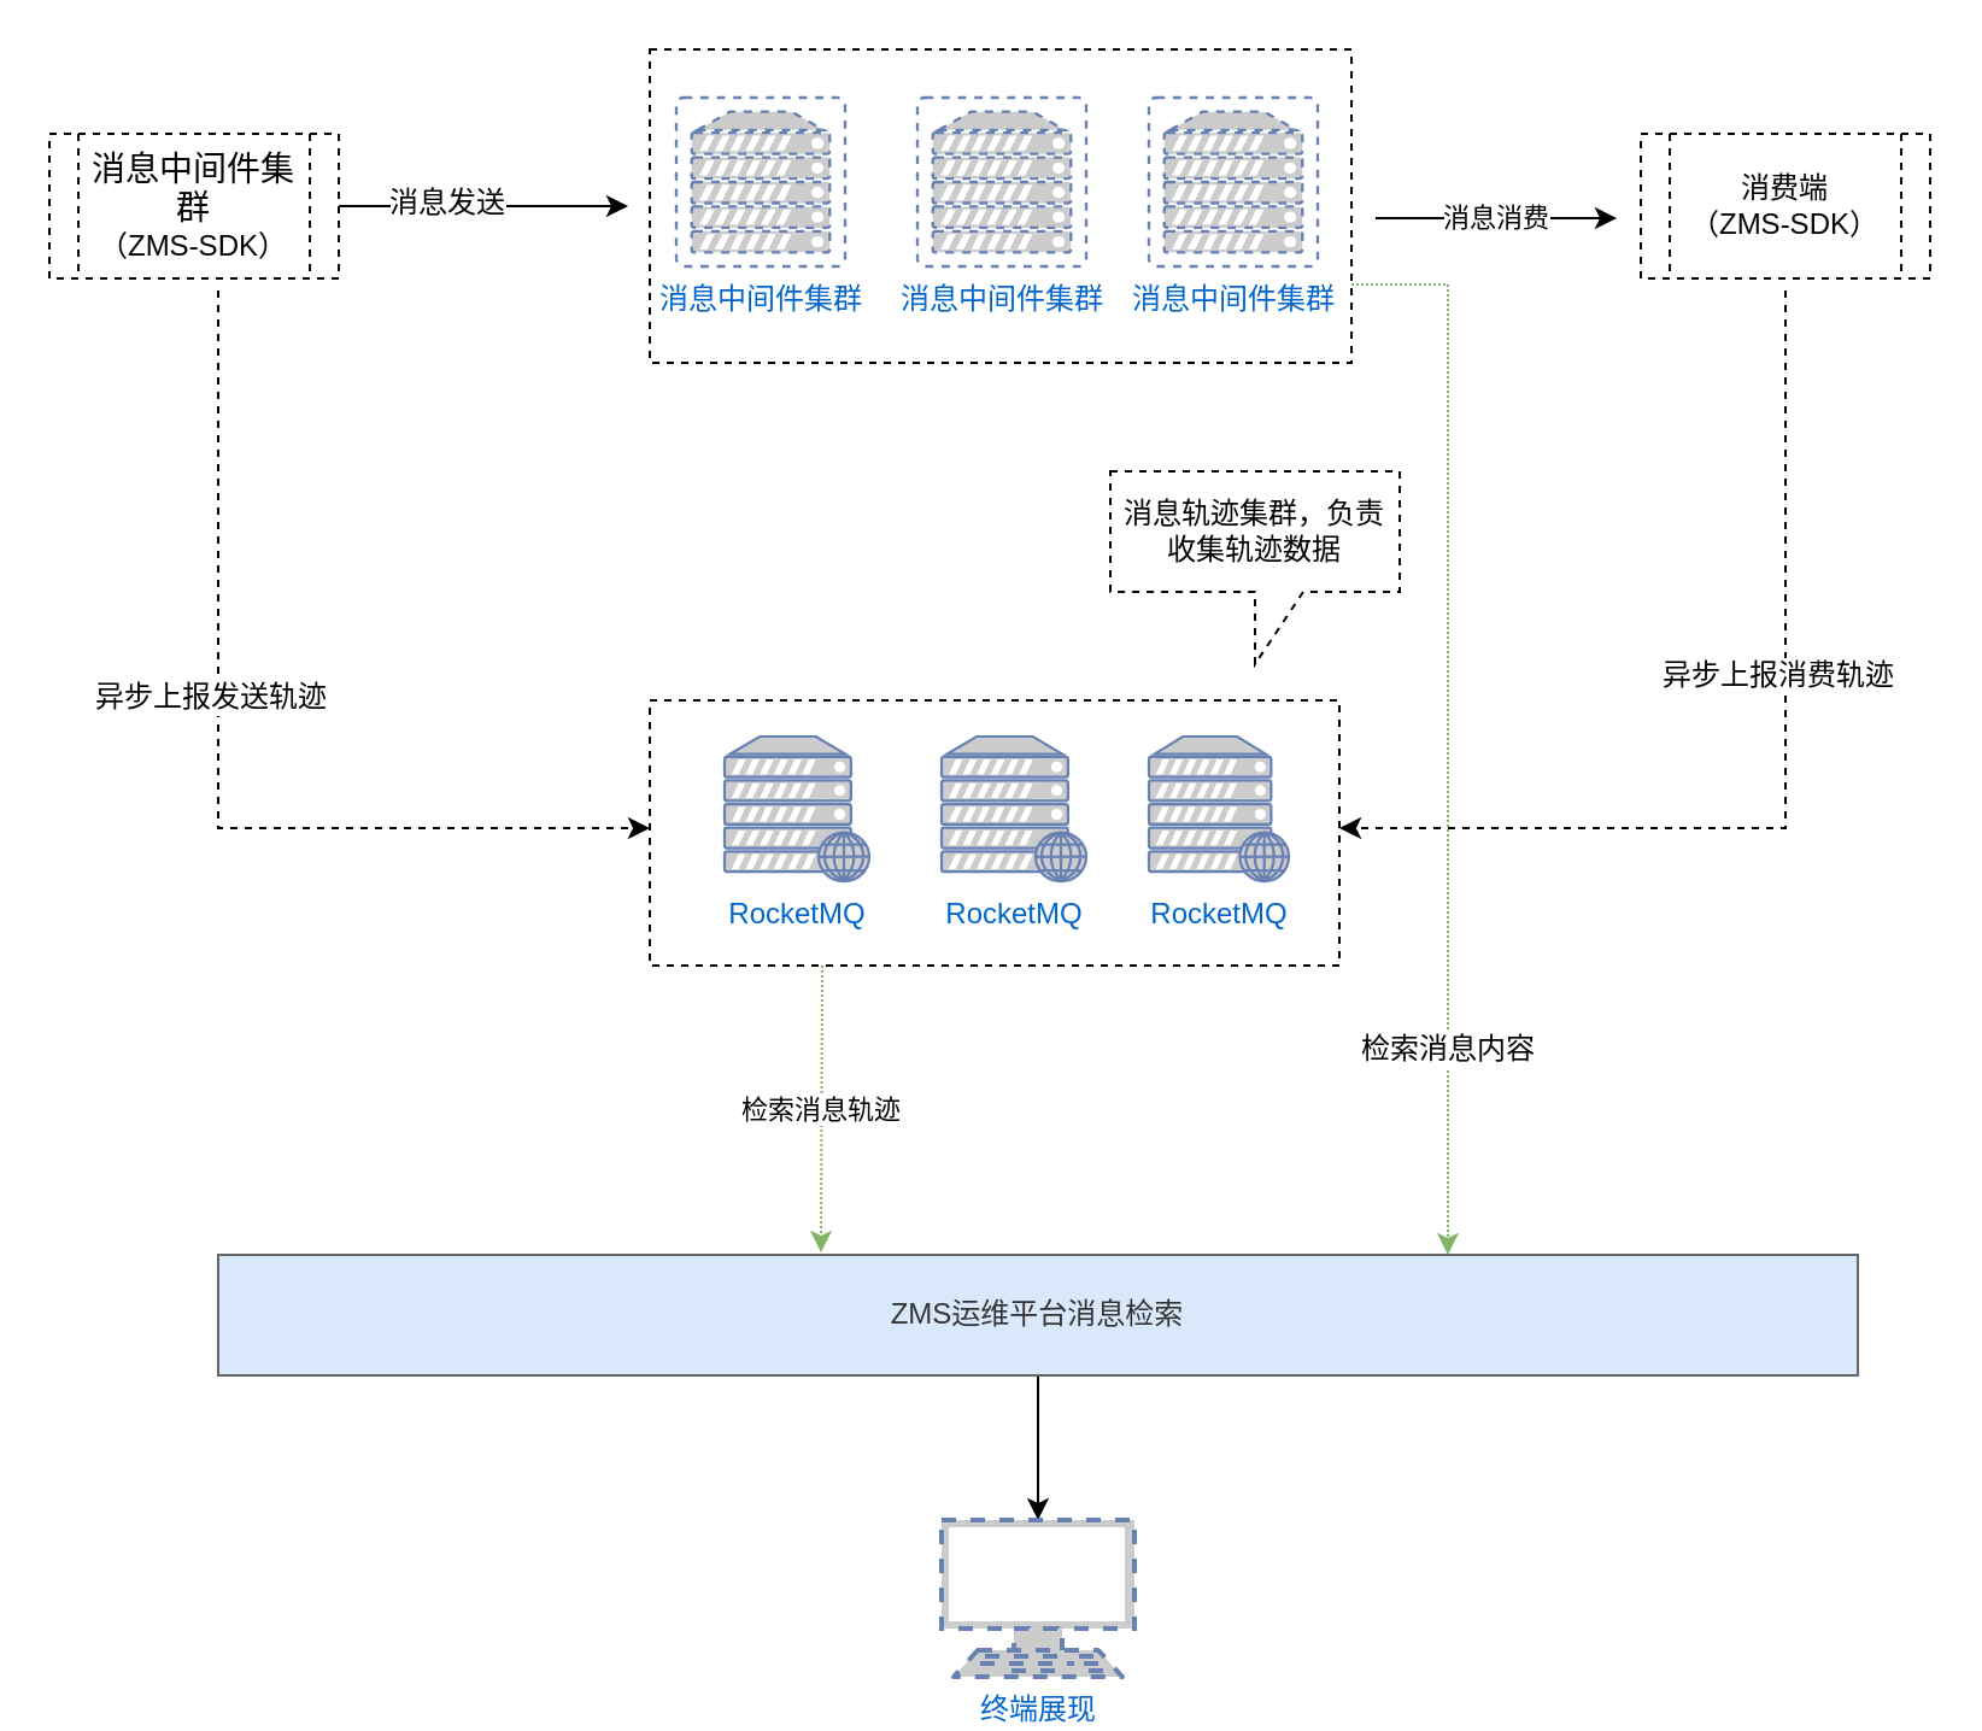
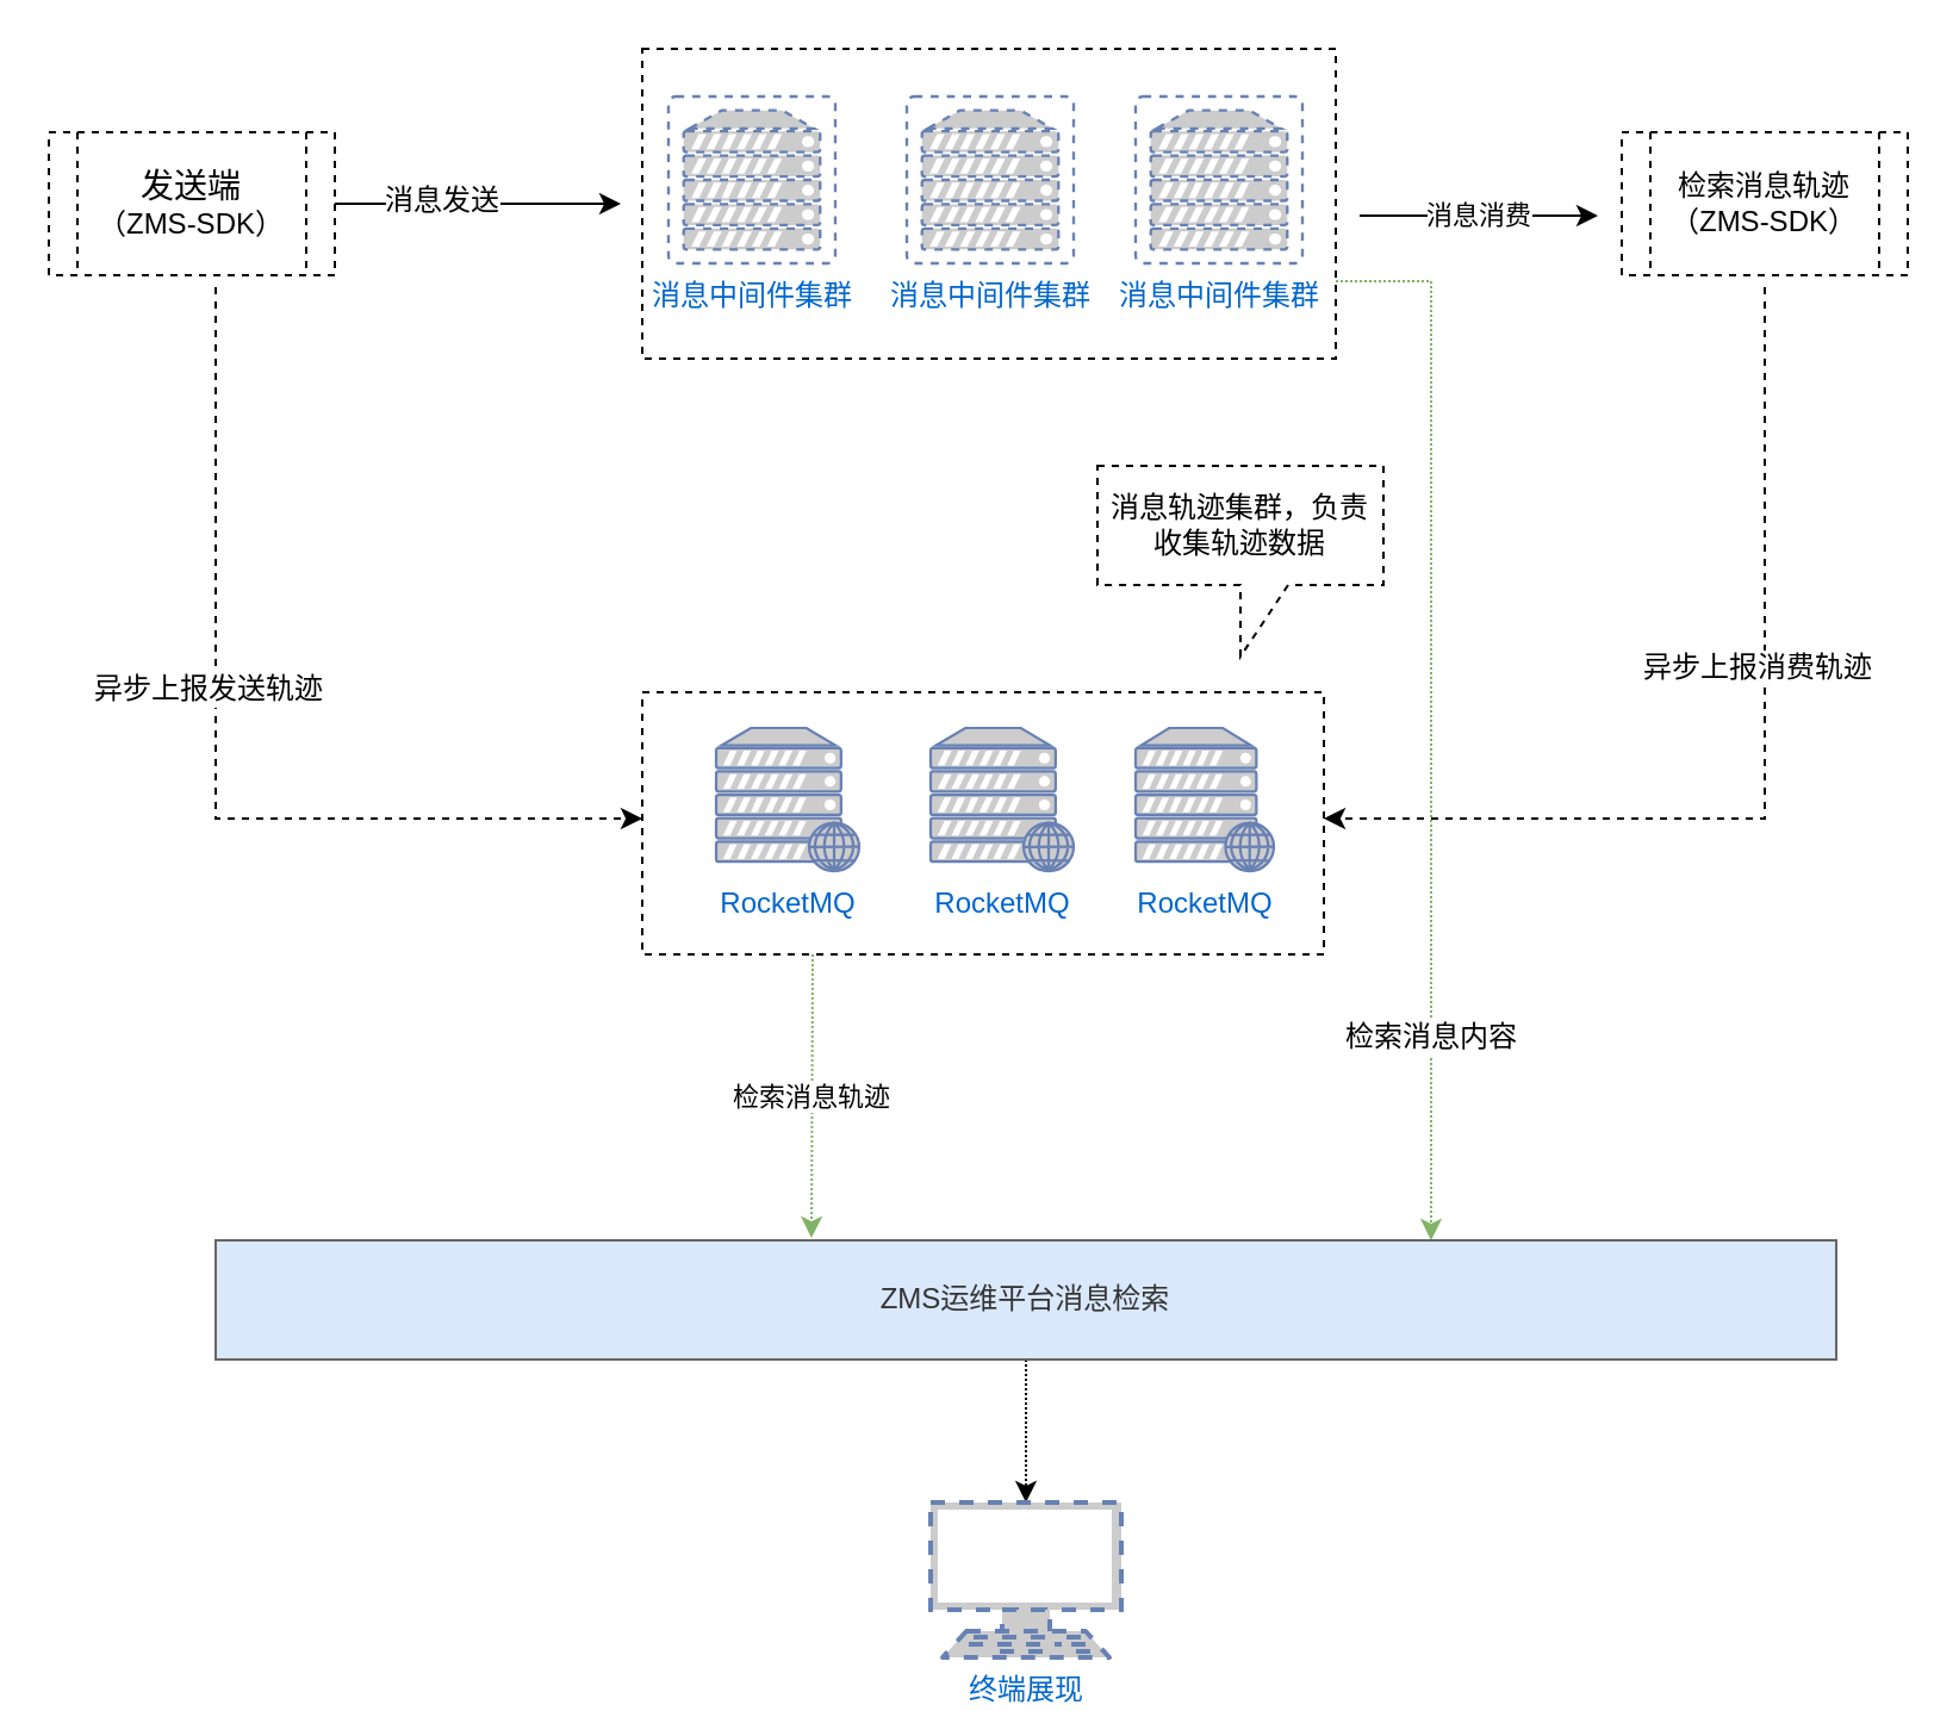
- <mxCell id="13" value="&lt;font style=&quot;font-size: 14px&quot;&gt;消息中间件集群&lt;/font&gt;&lt;br&gt;（ZMS-SDK）&lt;br&gt;" style="shape=process;whiteSpace=wrap;html=1;backgroundOutline=1;dashed=1;" vertex="1" parent="1"><mxGeometry x="20" y="55" width="120" height="60" as="geometry" /></mxCell>
+ <mxCell id="13" value="&lt;font style=&quot;font-size: 14px&quot;&gt;发送端&lt;/font&gt;&lt;br&gt;（ZMS-SDK）&lt;br&gt;" style="shape=process;whiteSpace=wrap;html=1;backgroundOutline=1;dashed=1;" vertex="1" parent="1"><mxGeometry x="20" y="55" width="120" height="60" as="geometry" /></mxCell>
- <mxCell id="16" value="&lt;font style=&quot;font-size: 12px&quot;&gt;消费端&lt;br&gt;（ZMS-SDK）&lt;/font&gt;" style="shape=process;whiteSpace=wrap;html=1;backgroundOutline=1;dashed=1;" vertex="1" parent="1"><mxGeometry x="680" y="55" width="120" height="60" as="geometry" /></mxCell>
+ <mxCell id="16" value="&lt;font style=&quot;font-size: 12px&quot;&gt;检索消息轨迹&lt;br&gt;（ZMS-SDK）&lt;/font&gt;" style="shape=process;whiteSpace=wrap;html=1;backgroundOutline=1;dashed=1;" vertex="1" parent="1"><mxGeometry x="680" y="55" width="120" height="60" as="geometry" /></mxCell>
- <mxCell id="23" style="edgeStyle=orthogonalEdgeStyle;rounded=0;orthogonalLoop=1;jettySize=auto;html=1;dashed=0;dashPattern=1 1;" edge="1" parent="1" source="24" target="25"><mxGeometry relative="1" as="geometry" /></mxCell>
+ <mxCell id="23" style="edgeStyle=orthogonalEdgeStyle;rounded=0;orthogonalLoop=1;jettySize=auto;html=1;dashed=1;dashPattern=1 1;" edge="1" parent="1" source="24" target="25"><mxGeometry relative="1" as="geometry" /></mxCell>
